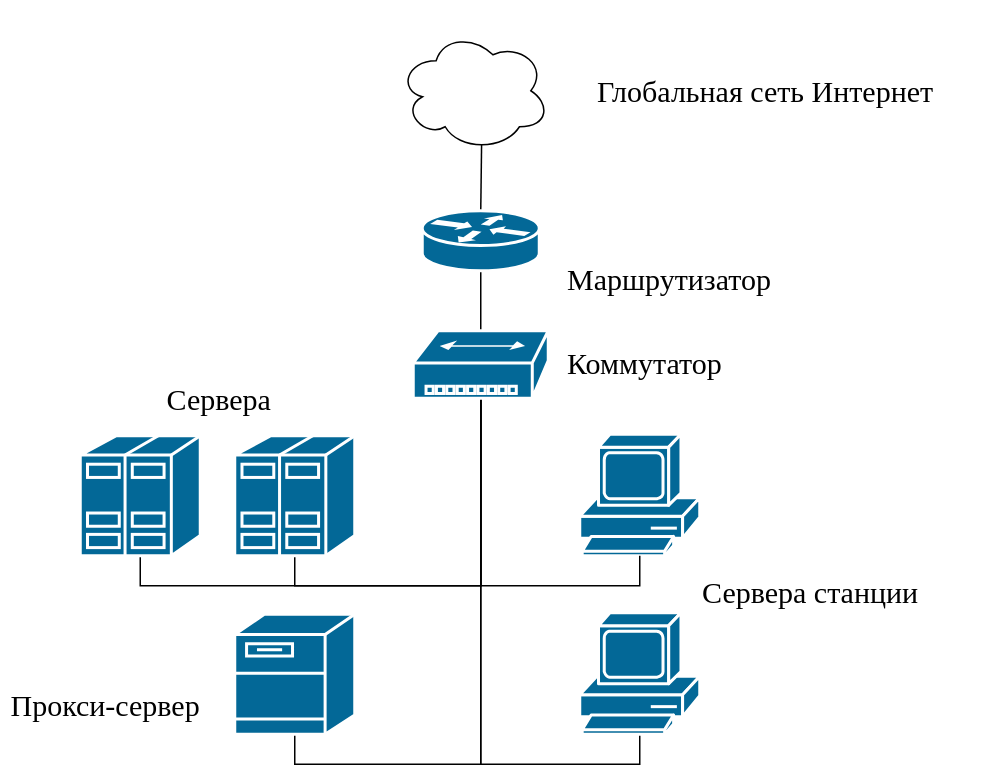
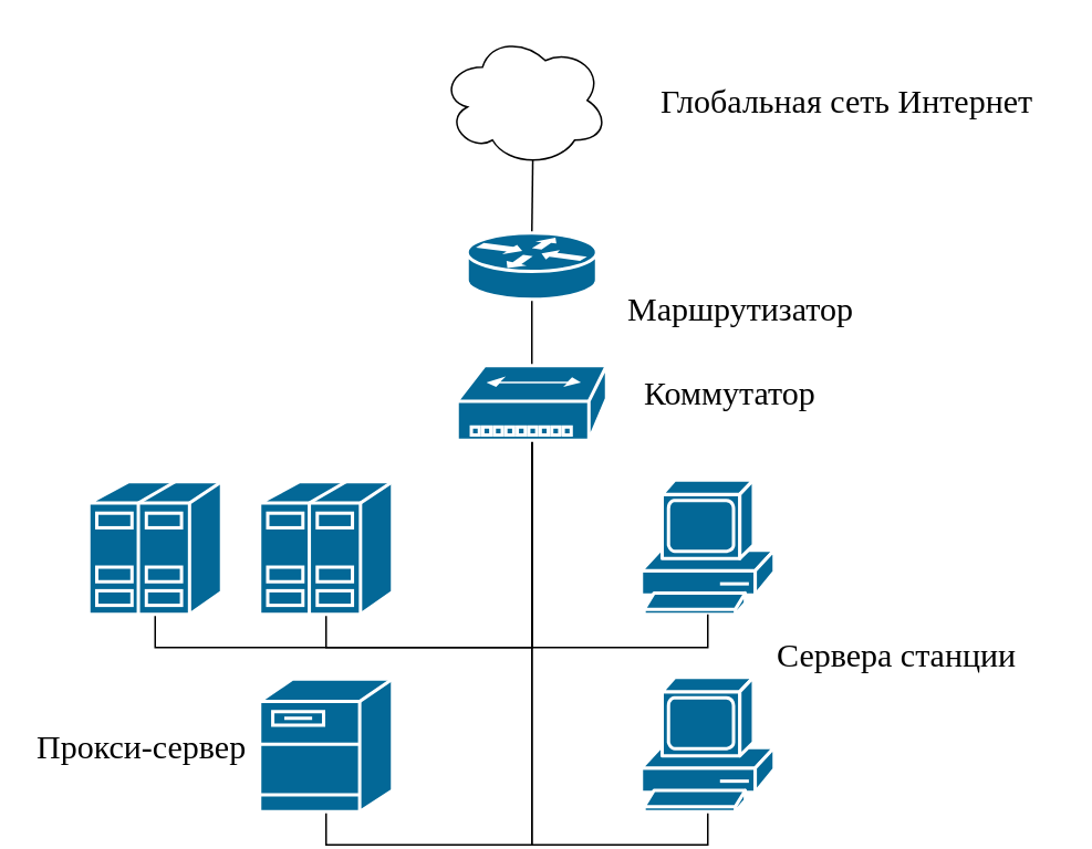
- <mxCell id="19" value="Коммутатор" style="text;html=1;align=left;verticalAlign=middle;resizable=0;points=[];autosize=1;strokeColor=none;fillColor=none;fontFamily=Times New Roman;fontSize=20;rounded=0;" parent="1" vertex="1"><mxGeometry x="376" y="226" width="120" height="30" as="geometry" /></mxCell>
+ <mxCell id="19" value="Коммутатор" style="text;html=1;align=left;verticalAlign=middle;resizable=0;points=[];autosize=1;strokeColor=none;fillColor=none;fontFamily=Times New Roman;fontSize=20;rounded=0;" parent="1" vertex="1"><mxGeometry x="386" y="221" width="120" height="30" as="geometry" /></mxCell>
- <mxCell id="21" value="Сервера" style="text;html=1;align=left;verticalAlign=middle;resizable=0;points=[];autosize=1;strokeColor=none;fillColor=none;fontFamily=Times New Roman;fontSize=20;rounded=0;" parent="1" vertex="1"><mxGeometry x="109" y="251" width="80" height="28" as="geometry" /></mxCell>
- <mxCell id="22" value="Прокси-сервер" style="text;html=1;align=left;verticalAlign=middle;resizable=0;points=[];autosize=1;strokeColor=none;fillColor=none;fontFamily=Times New Roman;fontSize=20;rounded=0;" parent="1" vertex="1"><mxGeometry x="5" y="454.5" width="136" height="28" as="geometry" /></mxCell>
+ <mxCell id="22" value="Прокси-сервер" style="text;html=1;align=left;verticalAlign=middle;resizable=0;points=[];autosize=1;strokeColor=none;fillColor=none;fontFamily=Times New Roman;fontSize=20;rounded=0;" parent="1" vertex="1"><mxGeometry x="20" y="434.5" width="136" height="28" as="geometry" /></mxCell>
